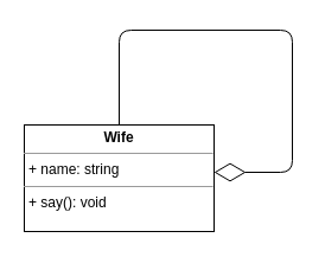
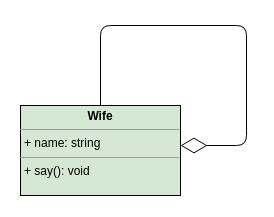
- <mxCell id="2" value="&lt;p style=&quot;margin: 0px ; margin-top: 4px ; text-align: center&quot;&gt;&lt;b&gt;Wife&lt;/b&gt;&lt;/p&gt;&lt;hr size=&quot;1&quot;&gt;&lt;p style=&quot;margin: 0px ; margin-left: 4px&quot;&gt;+ name: string&lt;/p&gt;&lt;hr size=&quot;1&quot;&gt;&lt;p style=&quot;margin: 0px ; margin-left: 4px&quot;&gt;+ say(): void&lt;/p&gt;" style="verticalAlign=top;align=left;overflow=fill;fontSize=12;fontFamily=Helvetica;html=1;" vertex="1" parent="1"><mxGeometry x="20" y="100" width="160" height="90" as="geometry" /></mxCell>
+ <mxCell id="2" value="&lt;p style=&quot;margin: 0px ; margin-top: 4px ; text-align: center&quot;&gt;&lt;b&gt;Wife&lt;/b&gt;&lt;/p&gt;&lt;hr size=&quot;1&quot;&gt;&lt;p style=&quot;margin: 0px ; margin-left: 4px&quot;&gt;+ name: string&lt;/p&gt;&lt;hr size=&quot;1&quot;&gt;&lt;p style=&quot;margin: 0px ; margin-left: 4px&quot;&gt;+ say(): void&lt;/p&gt;" style="verticalAlign=top;align=left;overflow=fill;fontSize=12;fontFamily=Helvetica;html=1;fillColor=#d5e8d4;" vertex="1" parent="1"><mxGeometry x="20" y="100" width="160" height="90" as="geometry" /></mxCell>
